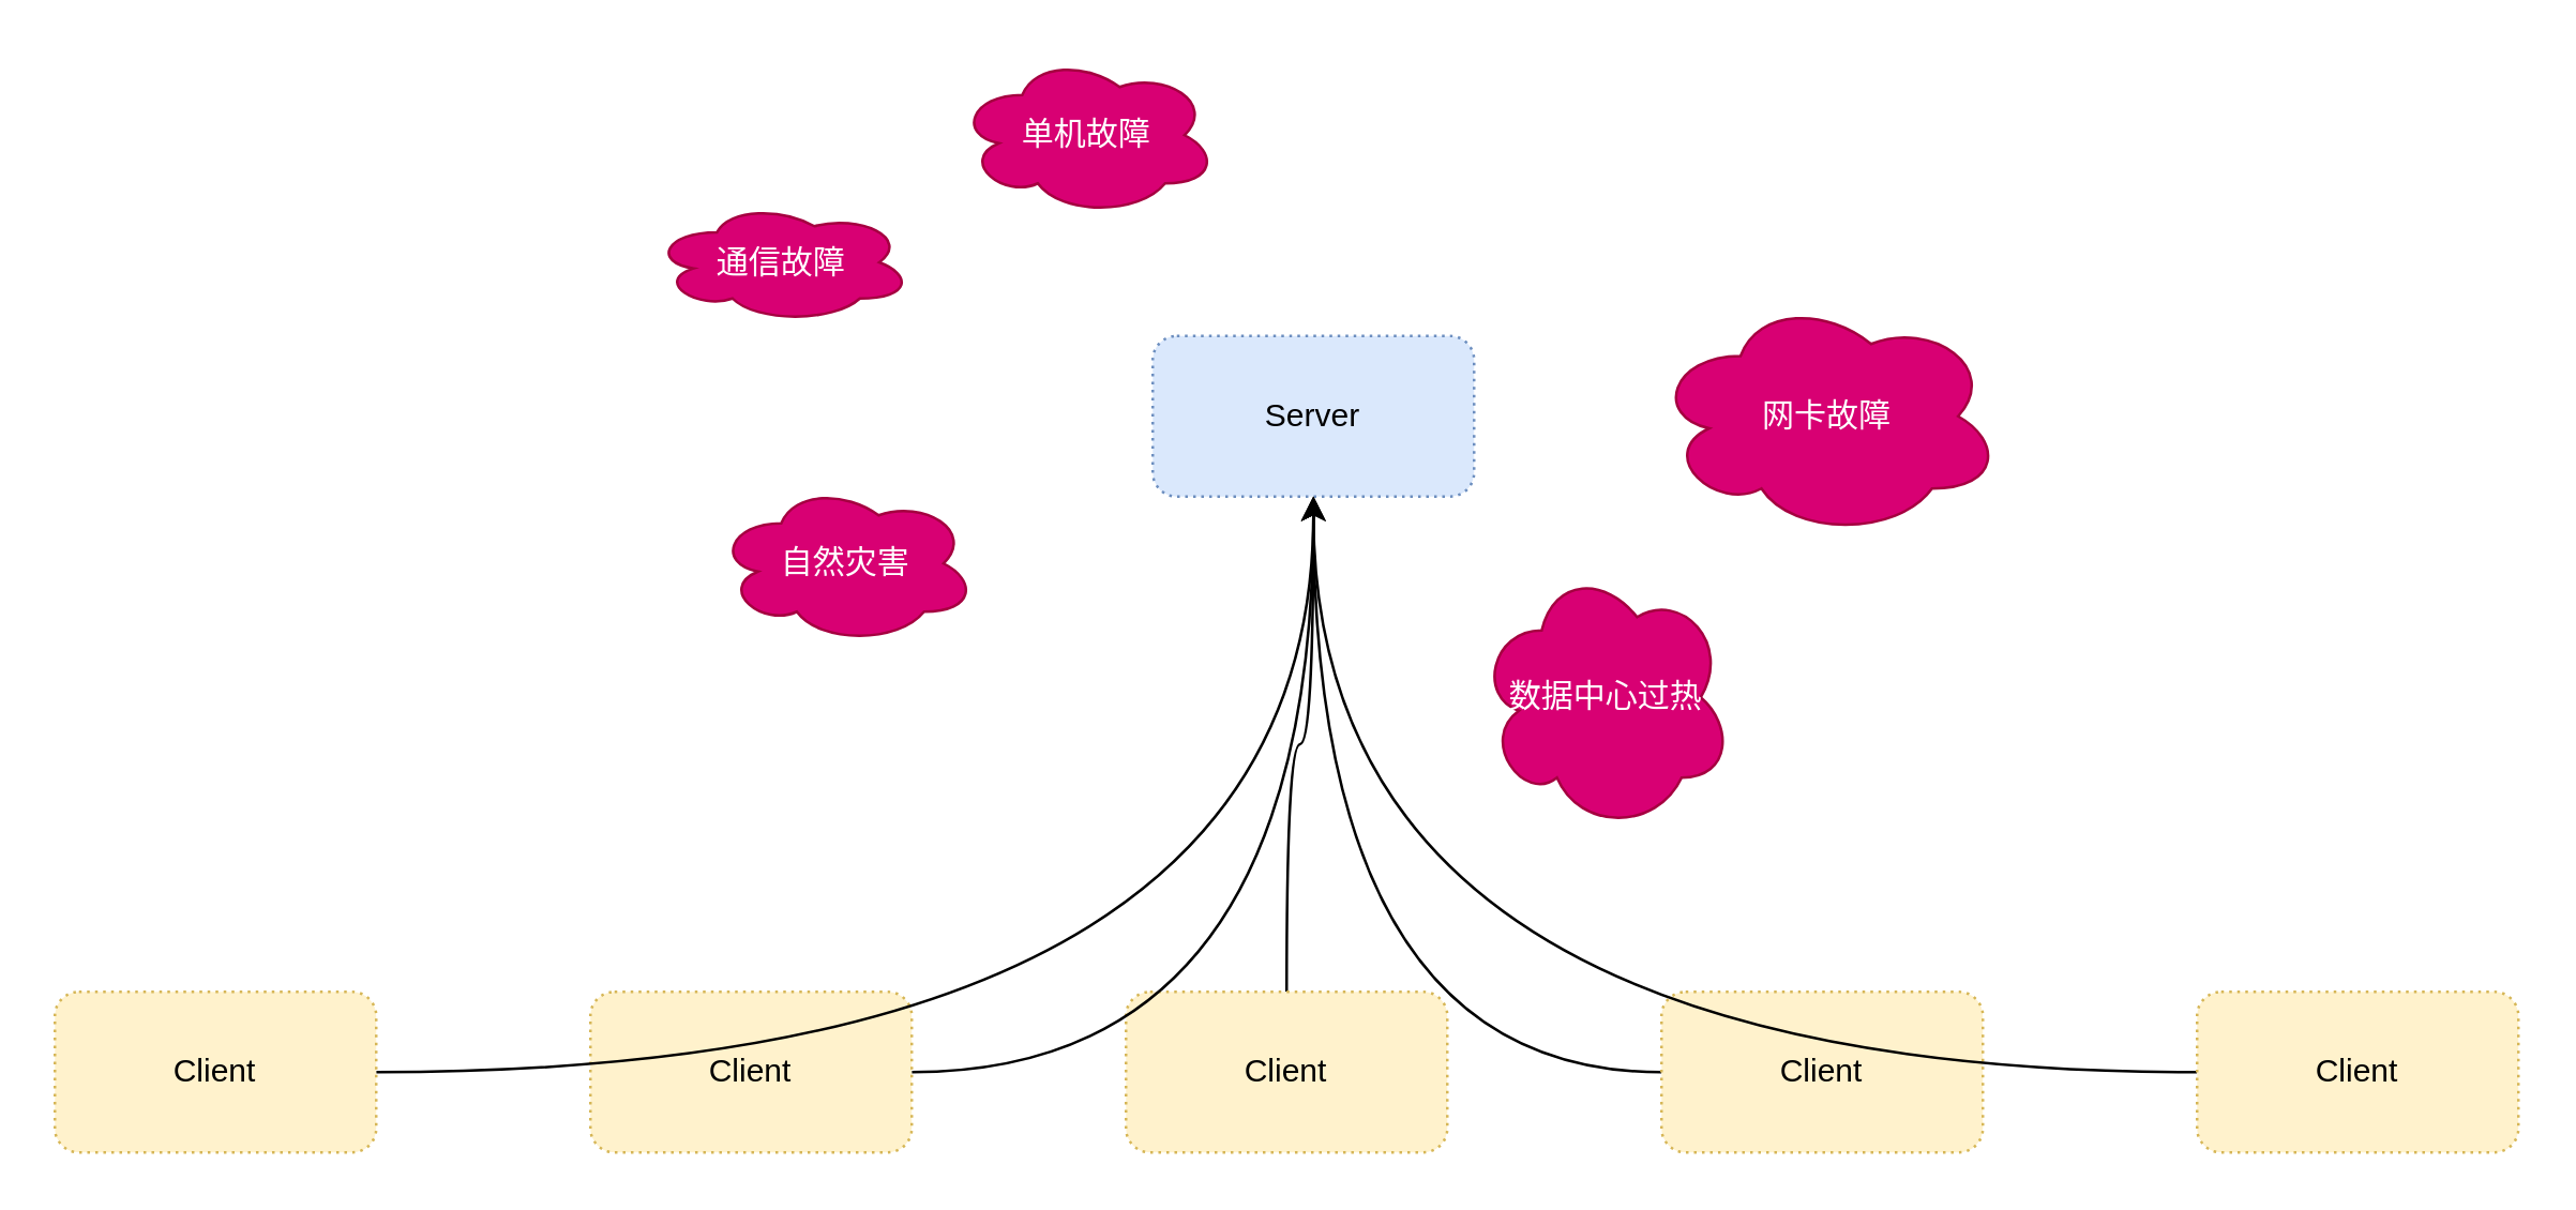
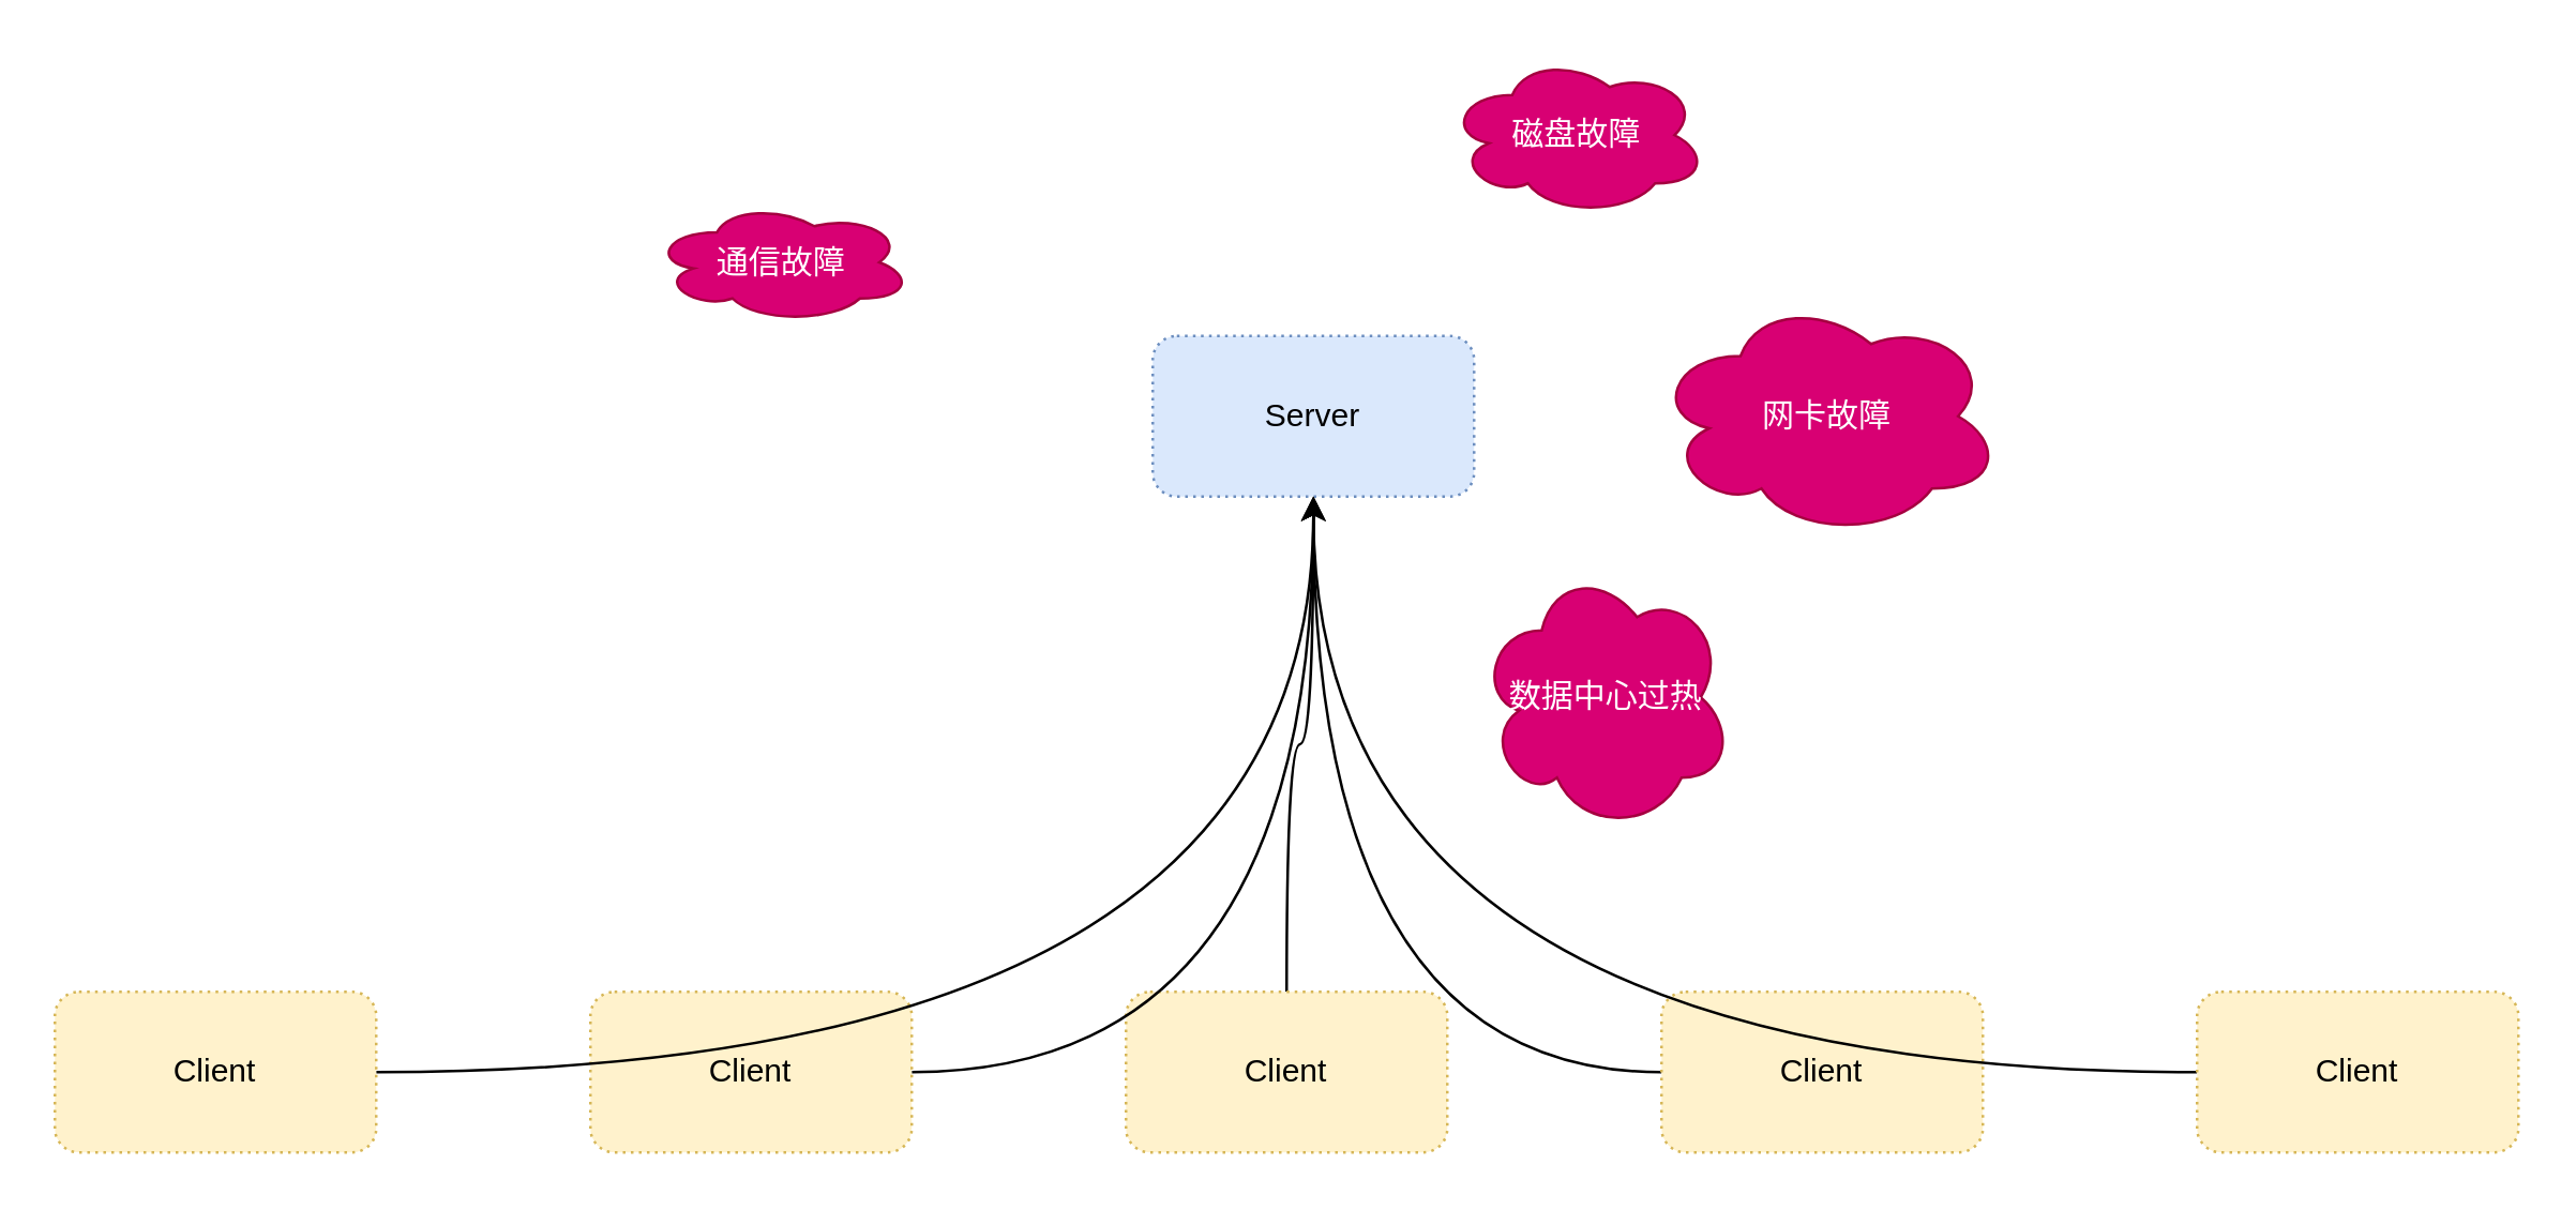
- <mxCell id="17" value="单机故障&lt;br&gt;" style="ellipse;shape=cloud;whiteSpace=wrap;html=1;fillColor=#d80073;strokeColor=#A50040;fontColor=#ffffff;" vertex="1" parent="1"><mxGeometry x="357" y="20" width="97" height="60" as="geometry" /></mxCell>
+ <mxCell id="15" value="磁盘故障" style="ellipse;shape=cloud;whiteSpace=wrap;html=1;fillColor=#d80073;strokeColor=#A50040;fontColor=#ffffff;" vertex="1" parent="1"><mxGeometry x="540" y="20" width="97" height="60" as="geometry" /></mxCell>
- <mxCell id="14" value="自然灾害" style="ellipse;shape=cloud;whiteSpace=wrap;html=1;fillColor=#d80073;strokeColor=#A50040;fontColor=#ffffff;" vertex="1" parent="1"><mxGeometry x="267" y="180" width="97" height="60" as="geometry" /></mxCell>
